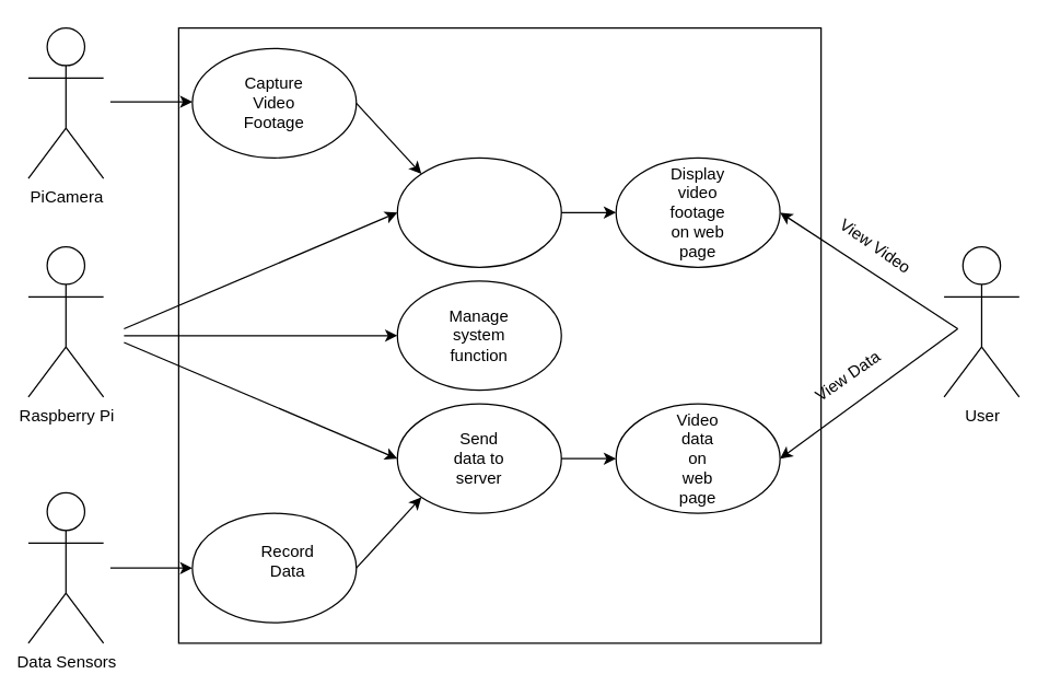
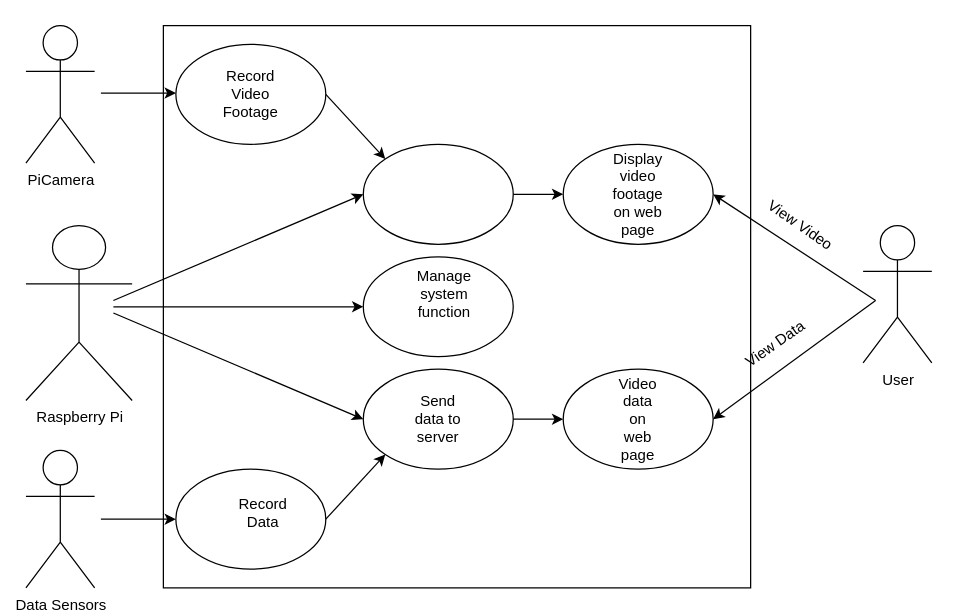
- <mxCell id="9" value="Capture Video Footage" style="text;html=1;strokeColor=none;fillColor=none;align=center;verticalAlign=middle;whiteSpace=wrap;rounded=0;" parent="1" vertex="1"><mxGeometry x="180" y="65" width="40" height="20" as="geometry" /></mxCell>
+ <mxCell id="9" value="Record Video Footage" style="text;html=1;strokeColor=none;fillColor=none;align=center;verticalAlign=middle;whiteSpace=wrap;rounded=0;" parent="1" vertex="1"><mxGeometry x="180" y="65" width="40" height="20" as="geometry" /></mxCell>
- <mxCell id="3" value="Raspberry Pi" style="shape=umlActor;verticalLabelPosition=bottom;labelBackgroundColor=#ffffff;verticalAlign=top;html=1;outlineConnect=0;" parent="1" vertex="1"><mxGeometry x="20" y="180" width="55" height="110" as="geometry" /></mxCell>
+ <mxCell id="3" value="Raspberry Pi" style="shape=umlActor;verticalLabelPosition=bottom;labelBackgroundColor=#ffffff;verticalAlign=top;html=1;outlineConnect=0;" parent="1" vertex="1"><mxGeometry x="20" y="180" width="85" height="140" as="geometry" /></mxCell>
- <mxCell id="16" value="Manage system function" style="text;html=1;strokeColor=none;fillColor=none;align=center;verticalAlign=middle;whiteSpace=wrap;rounded=0;" parent="1" vertex="1"><mxGeometry x="330" y="235" width="40" height="20" as="geometry" /></mxCell>
+ <mxCell id="16" value="Manage system function" style="text;html=1;strokeColor=none;fillColor=none;align=center;verticalAlign=middle;whiteSpace=wrap;rounded=0;" parent="1" vertex="1"><mxGeometry x="335" y="225" width="40" height="20" as="geometry" /></mxCell>
